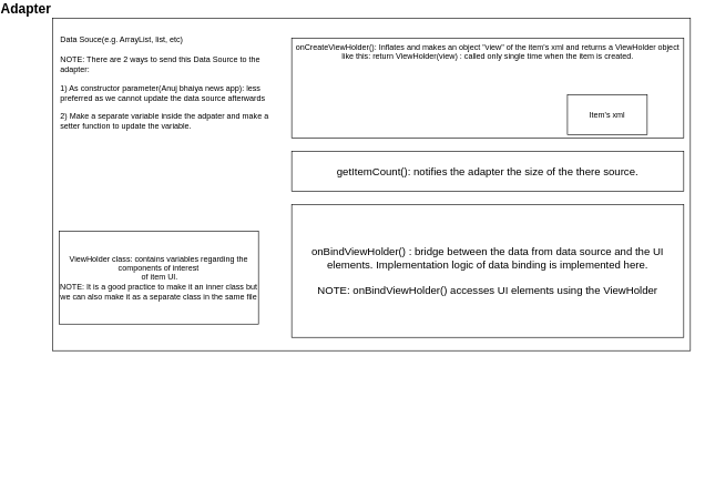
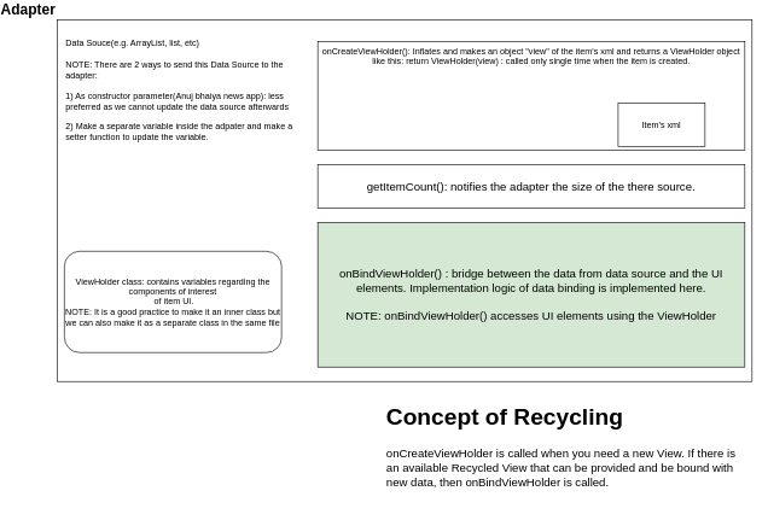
- <mxCell id="9" value="onBindViewHolder() : bridge between the data from data source and the UI elements. Implementation logic of data binding is implemented here.&lt;br&gt;&lt;br&gt;NOTE: onBindViewHolder() accesses UI elements using the ViewHolder" style="rounded=0;whiteSpace=wrap;html=1;fontSize=16;" parent="1" vertex="1"><mxGeometry x="380" y="300" width="590" height="200" as="geometry" /></mxCell>
+ <mxCell id="9" value="onBindViewHolder() : bridge between the data from data source and the UI elements. Implementation logic of data binding is implemented here.&lt;br&gt;&lt;br&gt;NOTE: onBindViewHolder() accesses UI elements using the ViewHolder" style="rounded=0;whiteSpace=wrap;html=1;fontSize=16;fillColor=#d5e8d4;" parent="1" vertex="1"><mxGeometry x="380" y="300" width="590" height="200" as="geometry" /></mxCell>
- <mxCell id="3" value="ViewHolder class: contains variables regarding the components of interest&lt;br&gt;&amp;nbsp;of item UI. &lt;br&gt;NOTE: It is a good practice to make it an inner class but we can also make it as a separate class in the same file" style="rounded=0;whiteSpace=wrap;html=1;" parent="1" vertex="1"><mxGeometry y="340" width="300" height="140" as="geometry" x="30" /></mxCell>
+ <mxCell id="3" value="ViewHolder class: contains variables regarding the components of interest&lt;br&gt;&amp;nbsp;of item UI. &lt;br&gt;NOTE: It is a good practice to make it an inner class but we can also make it as a separate class in the same file" style="whiteSpace=wrap;html=1;rounded=1;" parent="1" vertex="1"><mxGeometry y="340" width="300" height="140" as="geometry" x="30" /></mxCell>
+ <mxCell id="8" value="&lt;h1&gt;Concept of Recycling&lt;/h1&gt;&lt;p&gt;onCreateViewHolder is called when you need a new View. If there is an available Recycled View that can be provided and be bound with new data, then onBindViewHolder is called.&lt;br&gt;&lt;/p&gt;" style="text;html=1;strokeColor=none;fillColor=none;spacing=5;spacingTop=-20;whiteSpace=wrap;overflow=hidden;rounded=0;fontSize=16;" parent="1" vertex="1"><mxGeometry x="470" y="540" width="510" height="150" as="geometry" /></mxCell>
